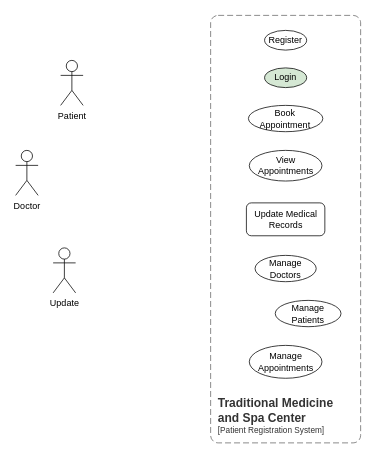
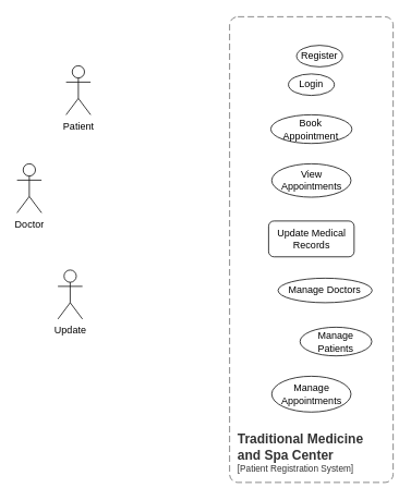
- <mxCell id="6" value="Register" style="ellipse;whiteSpace=wrap;html=1;container=0;" vertex="1" parent="1"><mxGeometry x="351.92" y="40" width="56.15" height="26.32" as="geometry" /></mxCell>
+ <mxCell id="6" value="Register" style="ellipse;whiteSpace=wrap;html=1;container=0;" vertex="1" parent="1"><mxGeometry x="361.92" y="55" width="56.15" height="26.32" as="geometry" /></mxCell>
- <mxCell id="12" value="Login" style="ellipse;whiteSpace=wrap;html=1;container=0;fillColor=#d5e8d4;" vertex="1" parent="1"><mxGeometry x="351.92" y="90" width="56.15" height="26.32" as="geometry" /></mxCell>
+ <mxCell id="12" value="Login" style="ellipse;whiteSpace=wrap;html=1;container=0;" vertex="1" parent="1"><mxGeometry x="351.92" y="90" width="56.15" height="26.32" as="geometry" /></mxCell>
- <mxCell id="10" value="Manage Doctors" style="ellipse;whiteSpace=wrap;html=1;container=0;" vertex="1" parent="1"><mxGeometry x="339.23" y="340" width="81.54" height="35.09" as="geometry" /></mxCell>
+ <mxCell id="10" value="Manage Doctors" style="ellipse;whiteSpace=wrap;html=1;container=0;" vertex="1" parent="1"><mxGeometry x="339.23" y="340" width="115" height="30" as="geometry" /></mxCell>
